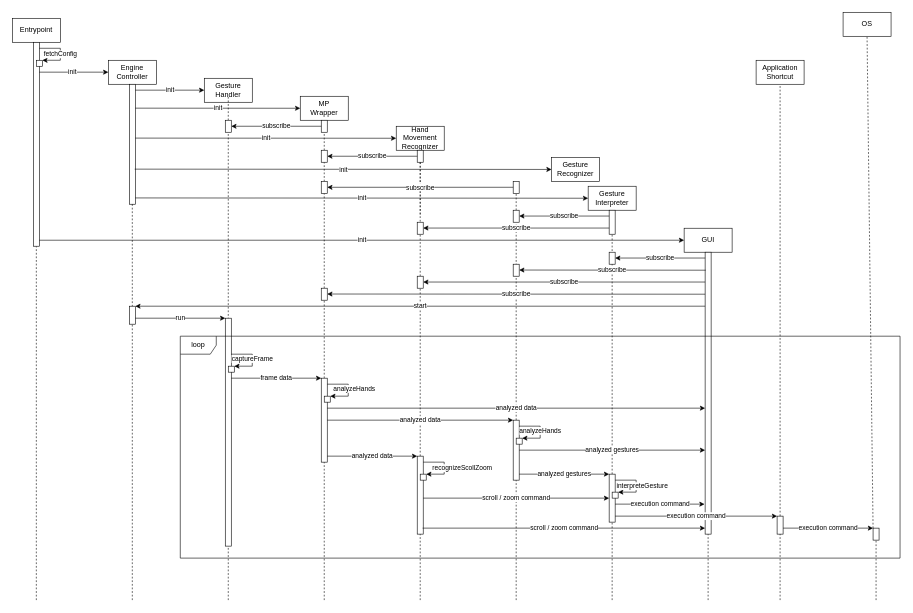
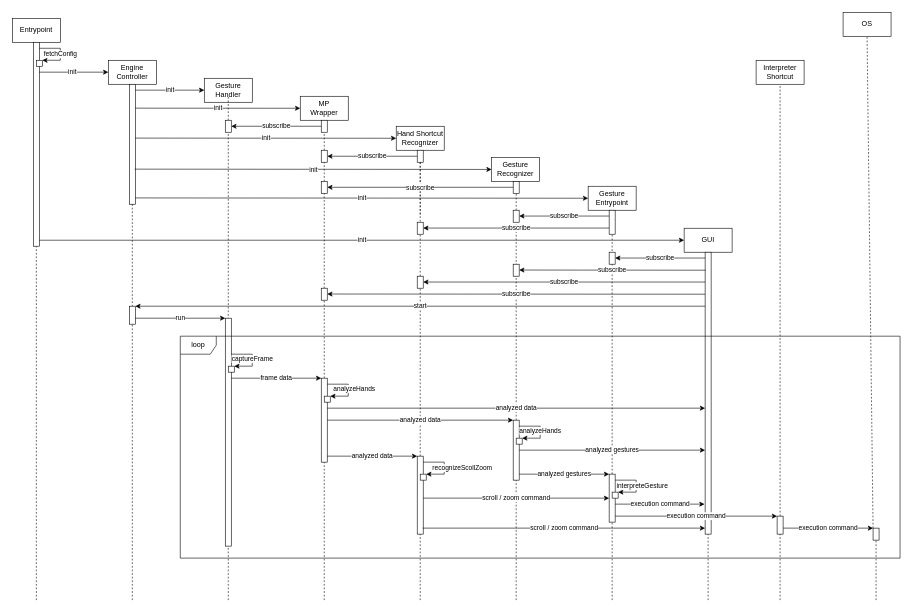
- <mxCell id="93" value="&lt;div&gt;Application&lt;/div&gt;&lt;div&gt;Shortcut&lt;br&gt;&lt;/div&gt;" style="html=1;whiteSpace=wrap;" parent="1" vertex="1"><mxGeometry x="1260" y="100" width="80" height="40" as="geometry" /></mxCell>
+ <mxCell id="93" value="&lt;div&gt;Interpreter&lt;/div&gt;&lt;div&gt;Shortcut&lt;br&gt;&lt;/div&gt;" style="html=1;whiteSpace=wrap;" parent="1" vertex="1"><mxGeometry x="1260" y="100" width="80" height="40" as="geometry" /></mxCell>
- <mxCell id="6" value="Hand Movement Recognizer" style="html=1;whiteSpace=wrap;" parent="1" vertex="1"><mxGeometry x="660" y="210" width="80" height="40" as="geometry" /></mxCell>
+ <mxCell id="6" value="Hand Shortcut Recognizer" style="html=1;whiteSpace=wrap;" parent="1" vertex="1"><mxGeometry x="660" y="210" width="80" height="40" as="geometry" /></mxCell>
- <mxCell id="31" value="&lt;div&gt;Gesture&lt;/div&gt;&lt;div&gt;Recognizer&lt;br&gt;&lt;/div&gt;" style="html=1;whiteSpace=wrap;" parent="1" vertex="1"><mxGeometry x="919" y="262" width="80" height="40" as="geometry" /></mxCell>
+ <mxCell id="31" value="&lt;div&gt;Gesture&lt;/div&gt;&lt;div&gt;Recognizer&lt;br&gt;&lt;/div&gt;" style="html=1;whiteSpace=wrap;" parent="1" vertex="1"><mxGeometry x="819" y="262" width="80" height="40" as="geometry" /></mxCell>
- <mxCell id="7" value="&lt;div&gt;Gesture&lt;/div&gt;&lt;div&gt;Interpreter&lt;/div&gt;" style="html=1;whiteSpace=wrap;" parent="1" vertex="1"><mxGeometry x="980" y="310" width="80" height="40" as="geometry" /></mxCell>
+ <mxCell id="7" value="&lt;div&gt;Gesture&lt;/div&gt;&lt;div&gt;Entrypoint&lt;/div&gt;" style="html=1;whiteSpace=wrap;" parent="1" vertex="1"><mxGeometry x="980" y="310" width="80" height="40" as="geometry" /></mxCell>
